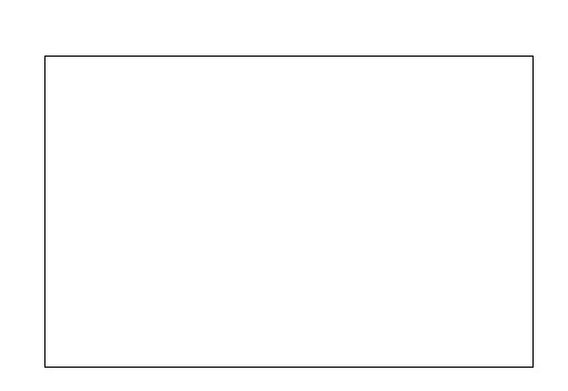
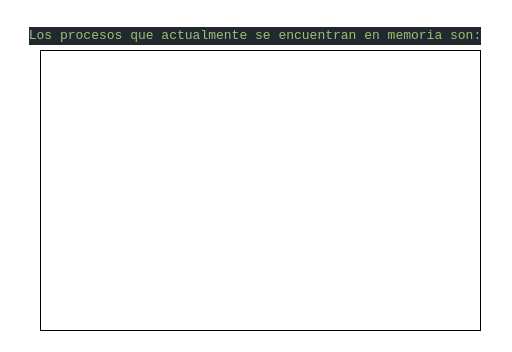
+ <mxCell id="2" value="&lt;div style=&quot;color: rgb(171 , 178 , 191) ; background-color: rgb(35 , 39 , 46) ; font-family: &amp;#34;cascadia mono&amp;#34; , &amp;#34;consolas&amp;#34; , &amp;#34;courier new&amp;#34; , monospace ; font-size: 13px ; line-height: 18px&quot;&gt;&lt;span style=&quot;color: #98c379&quot;&gt;Los procesos que actualmente se encuentran en memoria son:&lt;/span&gt;&lt;/div&gt;" style="text;html=1;strokeColor=none;fillColor=none;align=center;verticalAlign=middle;whiteSpace=wrap;rounded=0;" vertex="1" parent="1"><mxGeometry x="20" y="20" width="470" height="30" as="geometry" /></mxCell>
